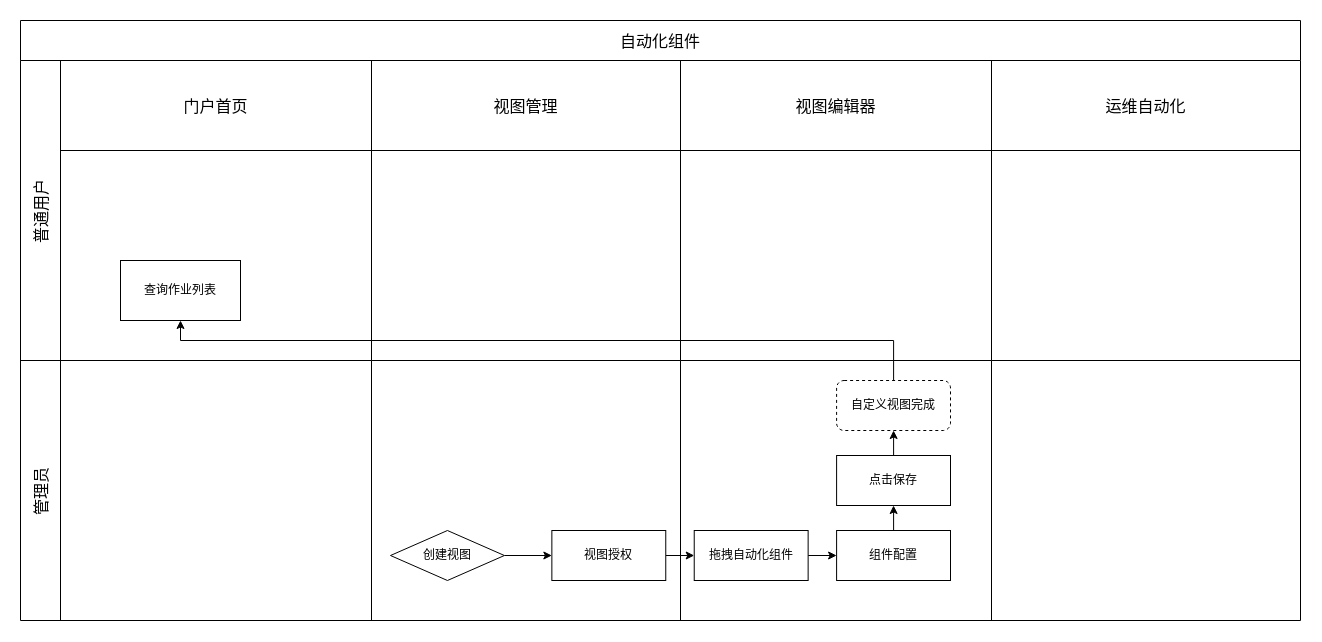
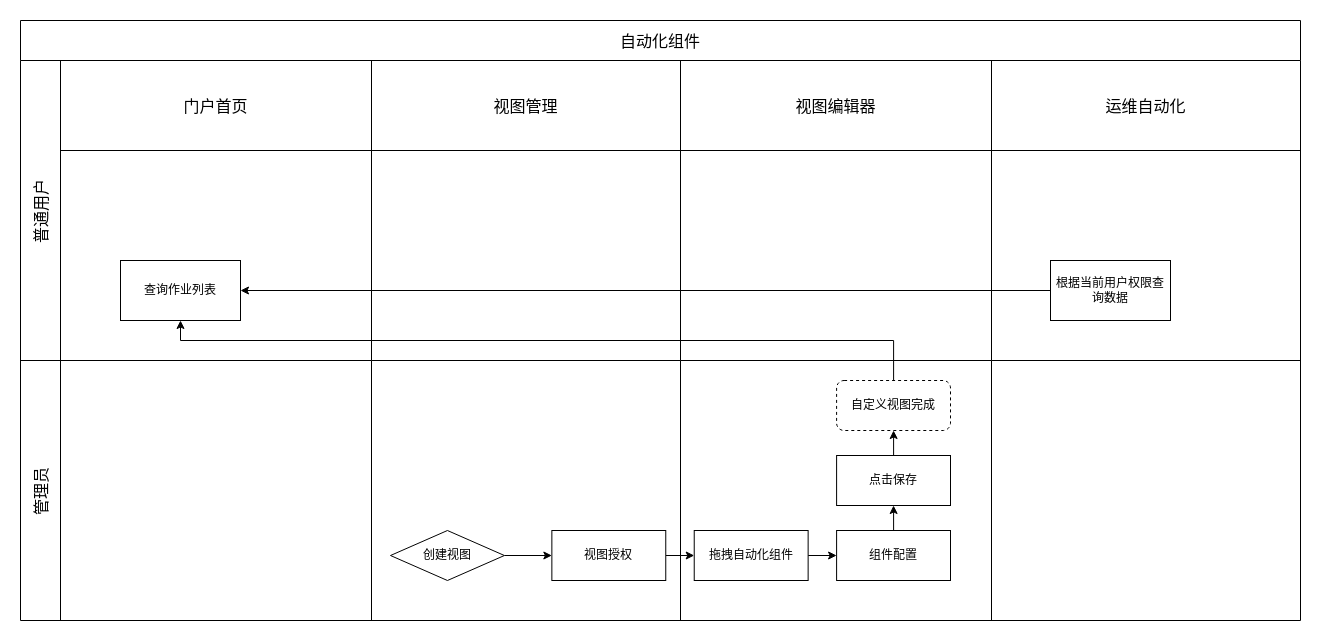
+ <mxCell id="10" style="edgeStyle=orthogonalEdgeStyle;rounded=0;orthogonalLoop=1;jettySize=auto;html=1;entryX=1;entryY=0.5;entryDx=0;entryDy=0;" edge="1" parent="3" source="9" target="5"><mxGeometry relative="1" as="geometry" /></mxCell>
+ <mxCell id="9" value="根据当前用户权限查询数据" style="rounded=0;whiteSpace=wrap;html=1;" vertex="1" parent="8"><mxGeometry x="59" y="200" width="120" height="60" as="geometry" /></mxCell>
